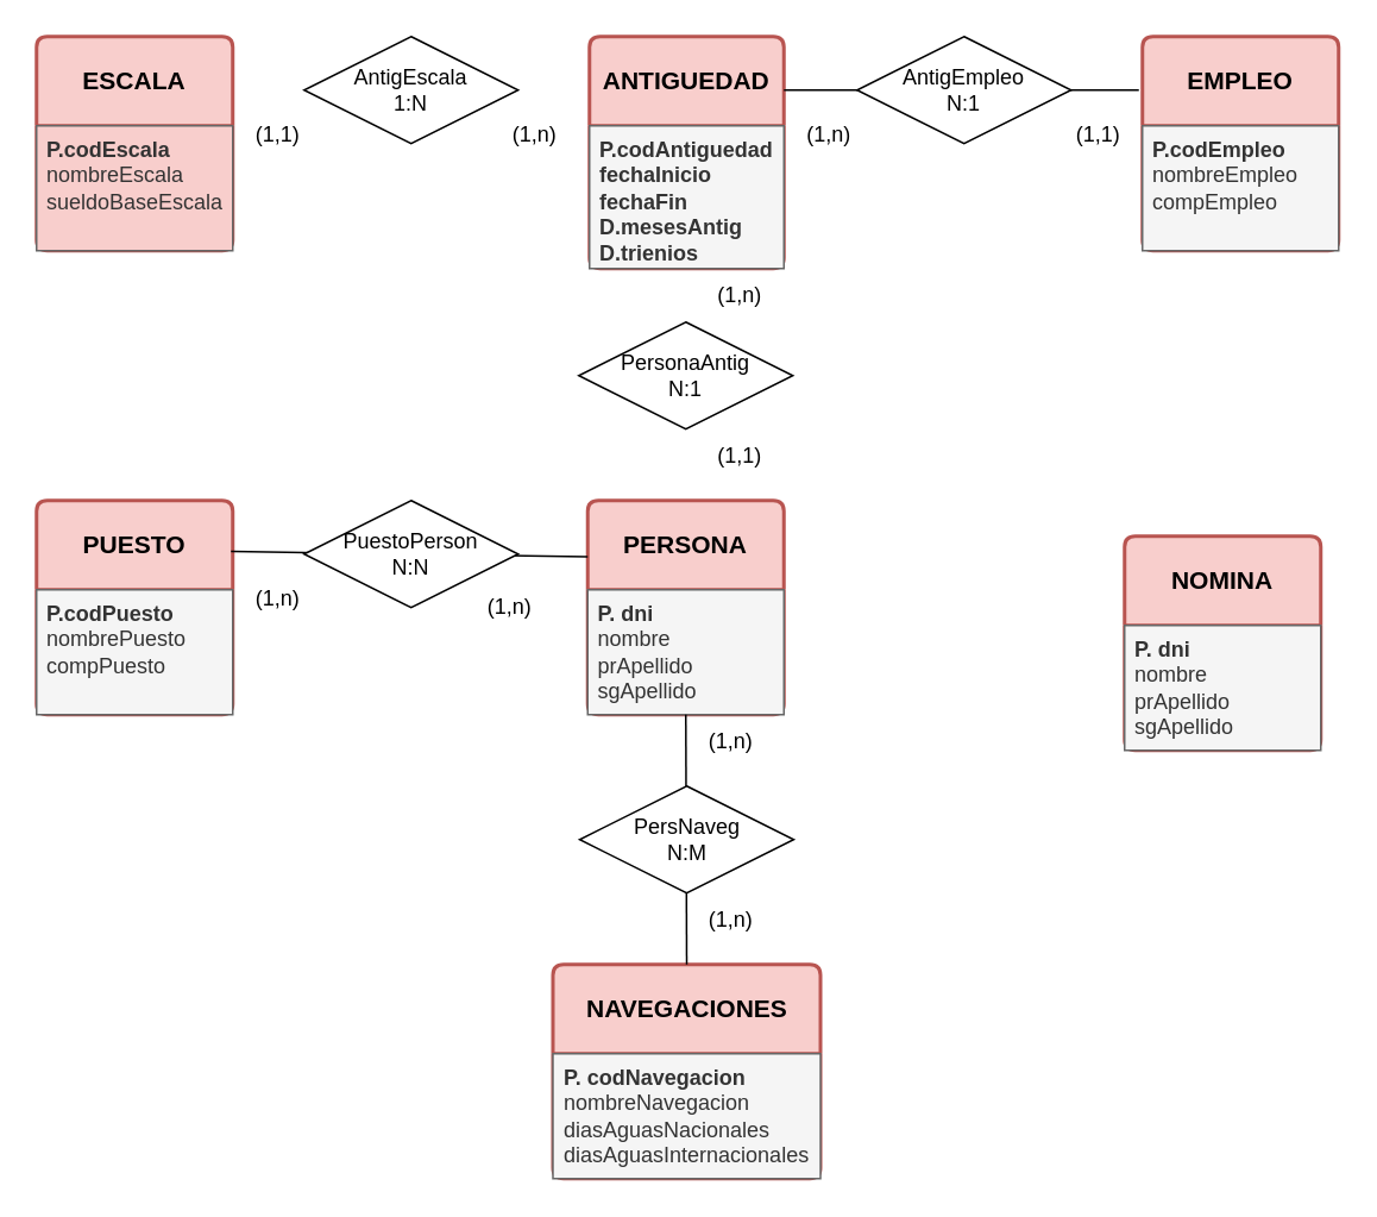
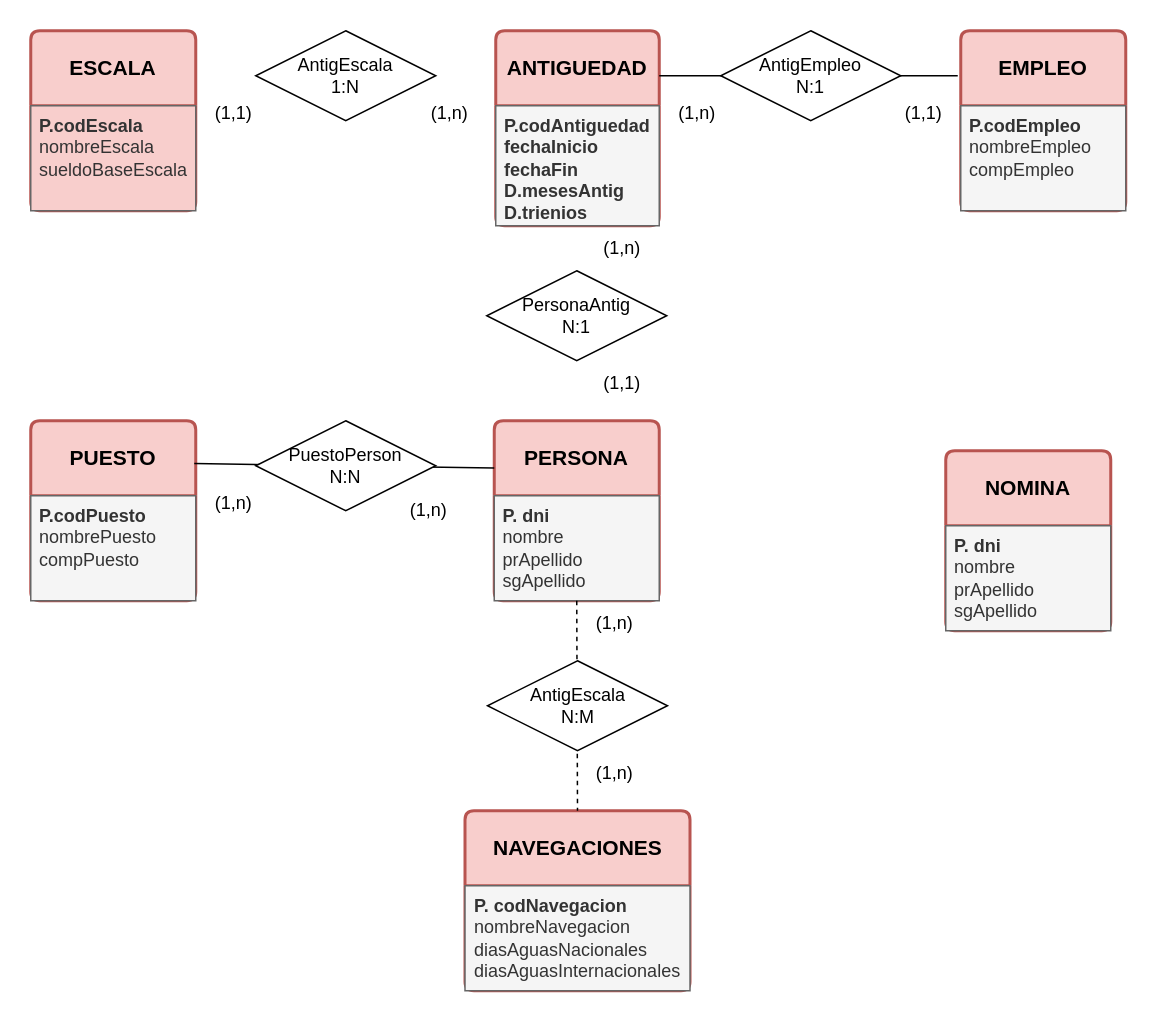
- <mxCell id="31" value="PersNaveg&lt;br&gt;N:M" style="shape=rhombus;perimeter=rhombusPerimeter;whiteSpace=wrap;html=1;align=center;" vertex="1" parent="1"><mxGeometry x="324.5" y="440" width="120" height="60" as="geometry" /></mxCell>
+ <mxCell id="31" value="AntigEscala&lt;br&gt;N:M" style="shape=rhombus;perimeter=rhombusPerimeter;whiteSpace=wrap;html=1;align=center;" vertex="1" parent="1"><mxGeometry x="324.5" y="440" width="120" height="60" as="geometry" /></mxCell>
- <mxCell id="30" value="" style="endArrow=none;html=1;rounded=0;exitX=0.5;exitY=1;exitDx=0;exitDy=0;entryX=0.5;entryY=0;entryDx=0;entryDy=0;" edge="1" parent="1" source="2" target="27"><mxGeometry relative="1" as="geometry"><mxPoint x="300" y="570" as="sourcePoint" /><mxPoint x="460" y="570" as="targetPoint" /></mxGeometry></mxCell>
+ <mxCell id="30" value="" style="endArrow=none;html=1;rounded=0;exitX=0.5;exitY=1;exitDx=0;exitDy=0;entryX=0.5;entryY=0;entryDx=0;entryDy=0;dashed=1;" edge="1" parent="1" source="2" target="27"><mxGeometry relative="1" as="geometry"><mxPoint x="300" y="570" as="sourcePoint" /><mxPoint x="460" y="570" as="targetPoint" /></mxGeometry></mxCell>
